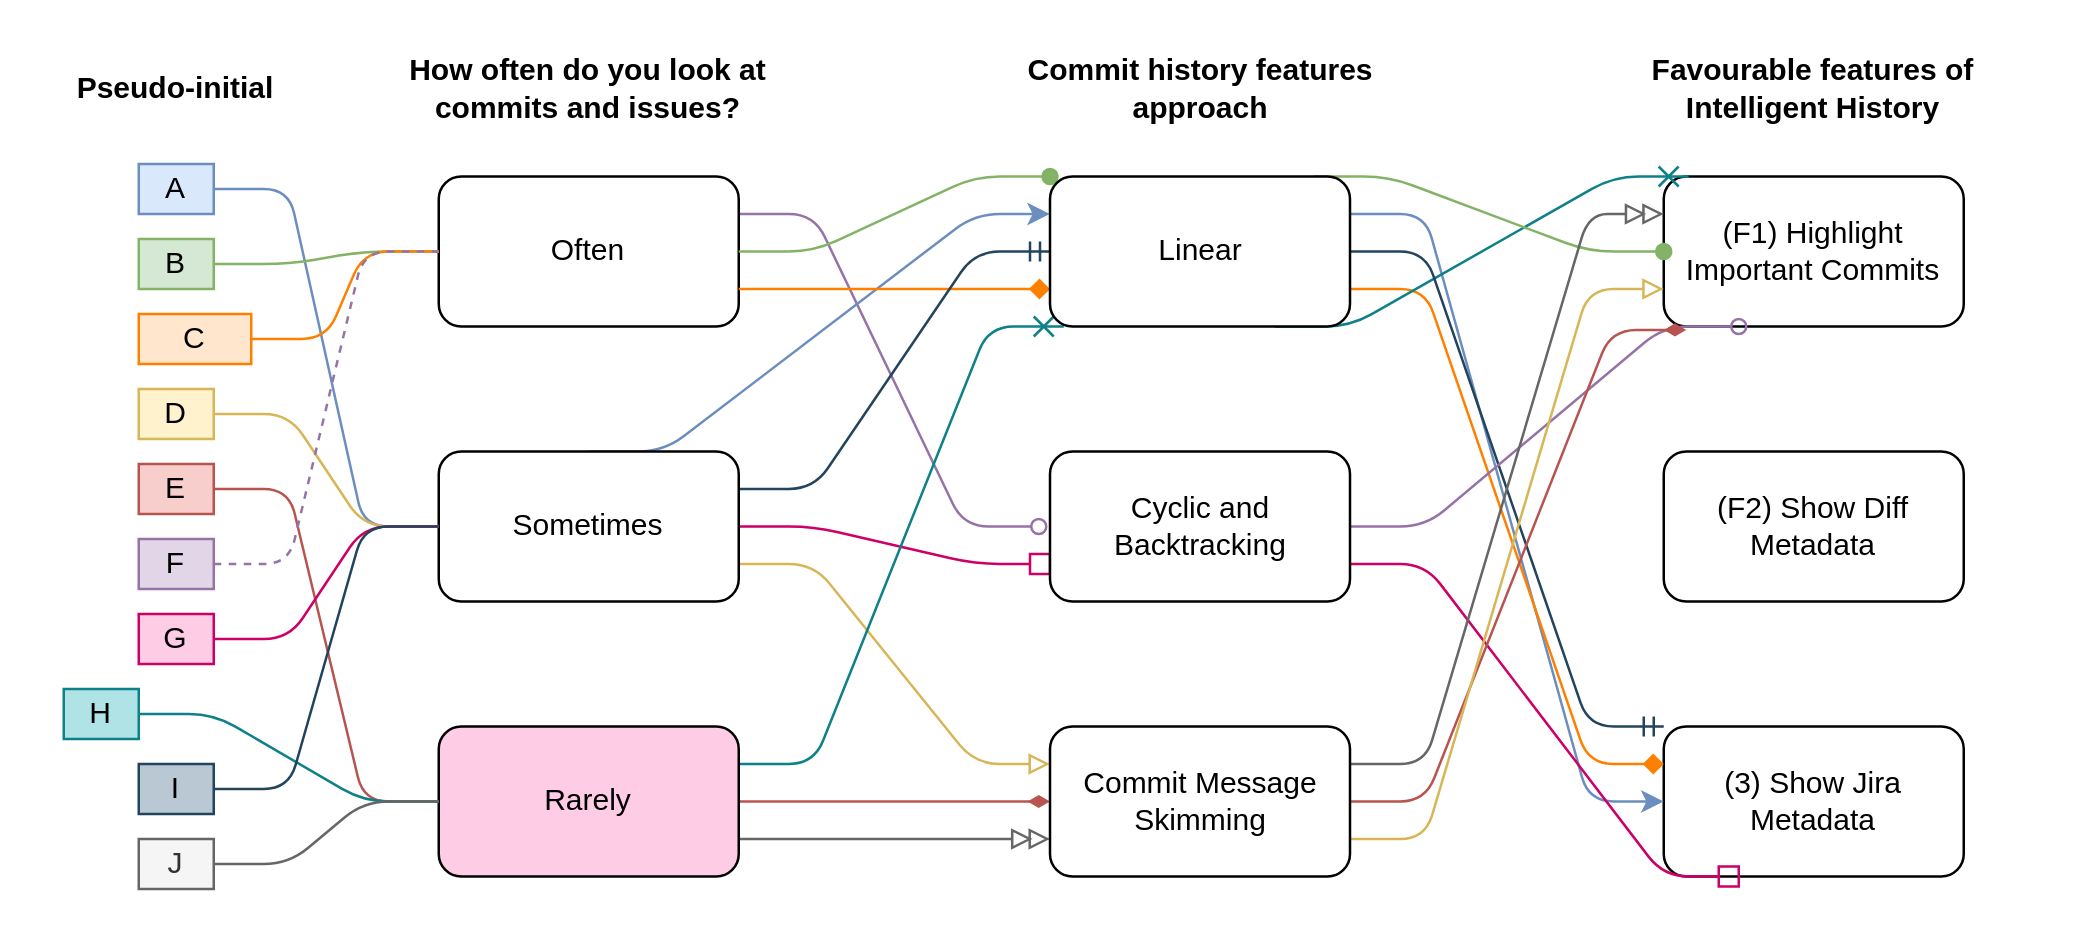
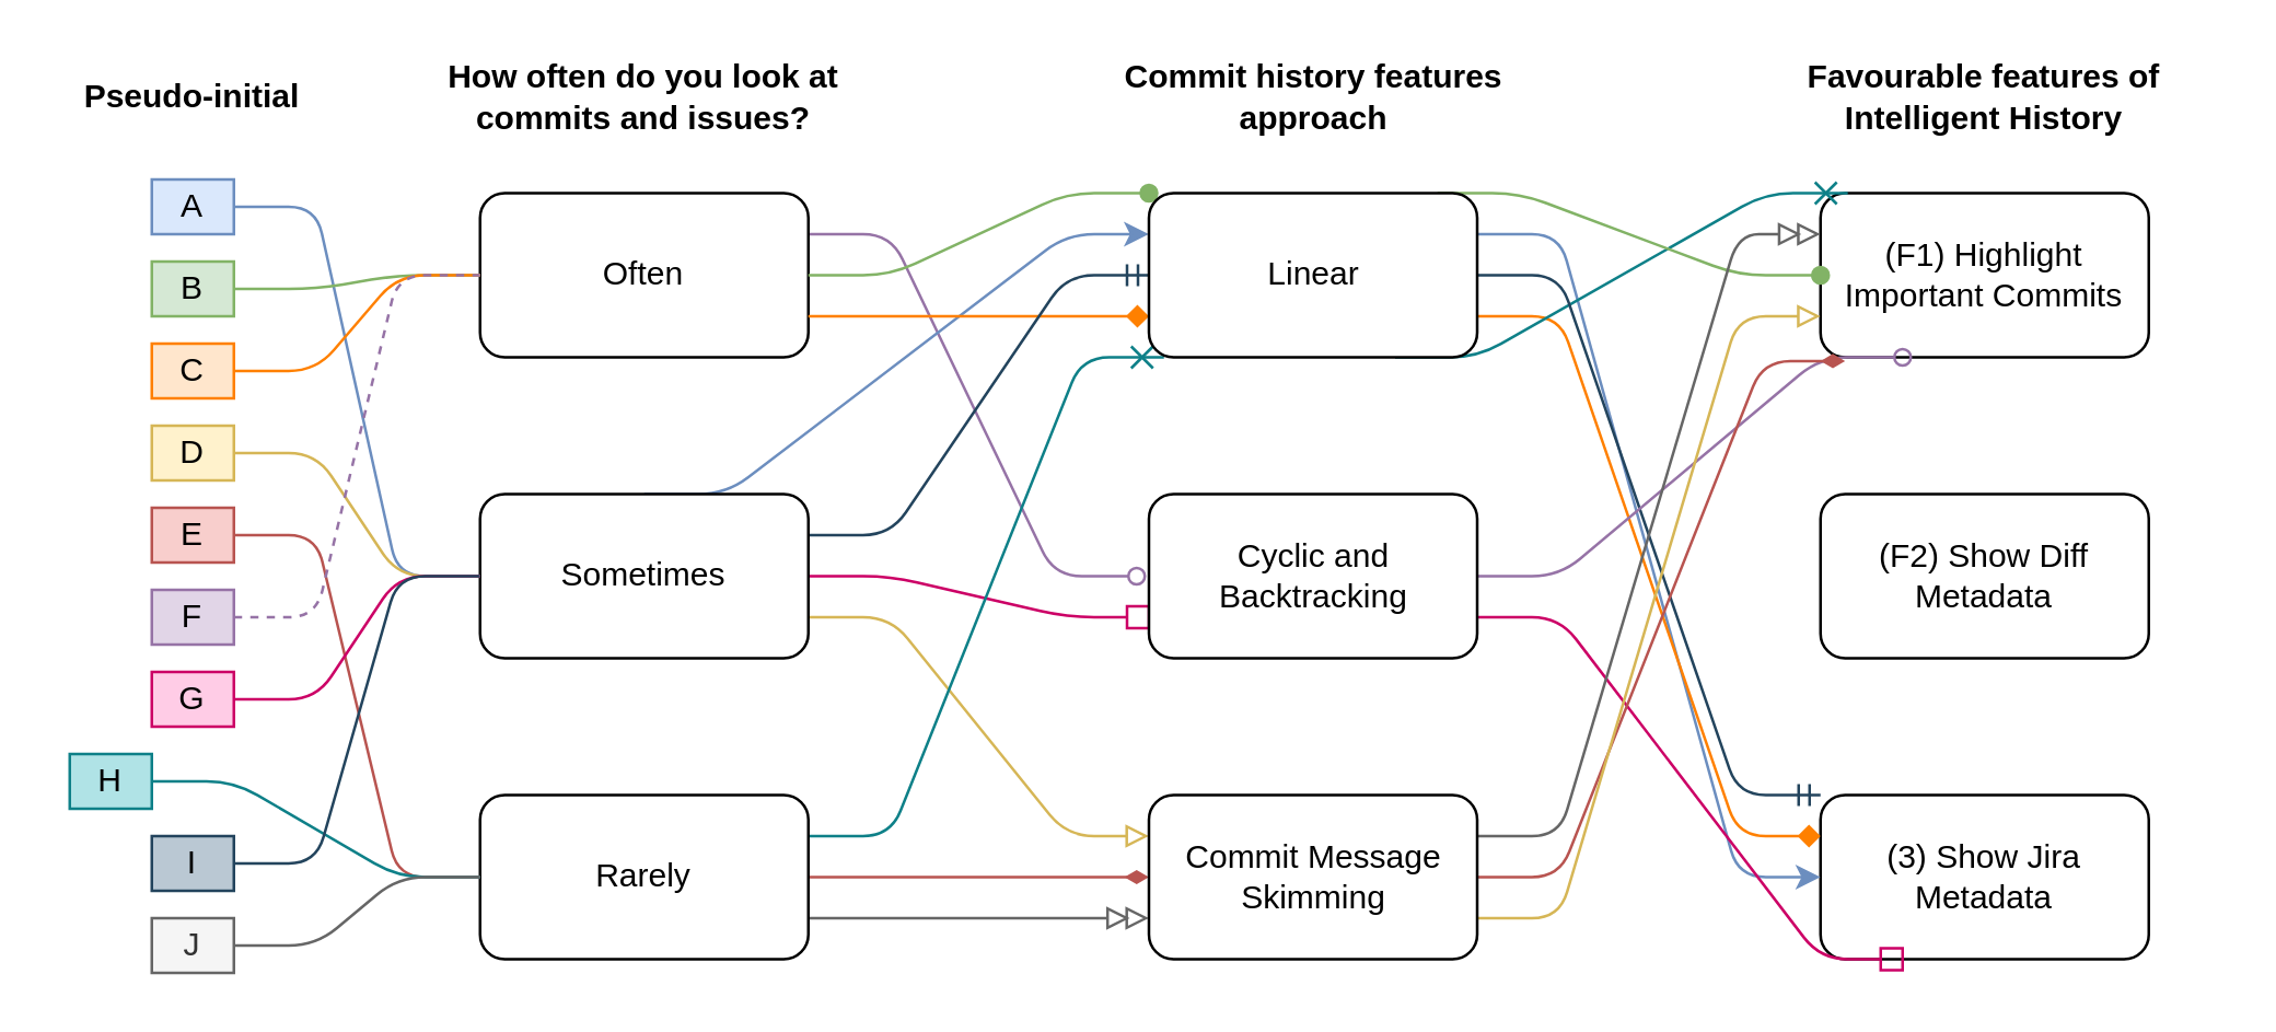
- <mxCell id="39" value="C" style="rounded=0;whiteSpace=wrap;html=1;strokeWidth=1;fillColor=#ffe6cc;strokeColor=#FF8000;" parent="1" vertex="1"><mxGeometry x="55" y="125" width="45" height="20" as="geometry" /></mxCell>
+ <mxCell id="39" value="C" style="rounded=0;whiteSpace=wrap;html=1;strokeWidth=1;fillColor=#ffe6cc;strokeColor=#FF8000;" parent="1" vertex="1"><mxGeometry x="55" y="125" width="30" height="20" as="geometry" /></mxCell>
- <mxCell id="17" value="Rarely" style="rounded=1;whiteSpace=wrap;html=1;fillColor=#ffcce6;" parent="1" vertex="1"><mxGeometry x="175" y="290" width="120" height="60" as="geometry" /></mxCell>
+ <mxCell id="17" value="Rarely" style="rounded=1;whiteSpace=wrap;html=1;" parent="1" vertex="1"><mxGeometry x="175" y="290" width="120" height="60" as="geometry" /></mxCell>
